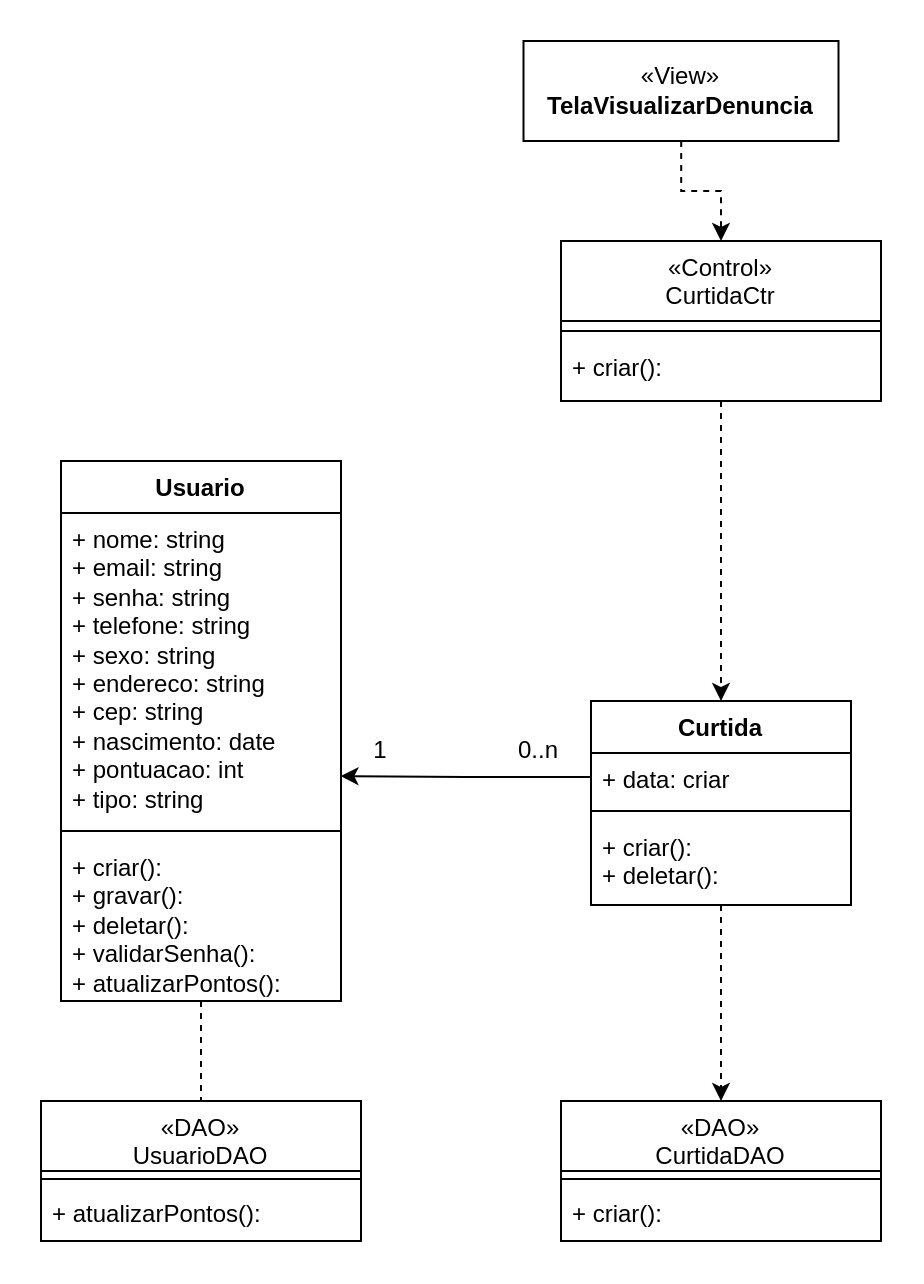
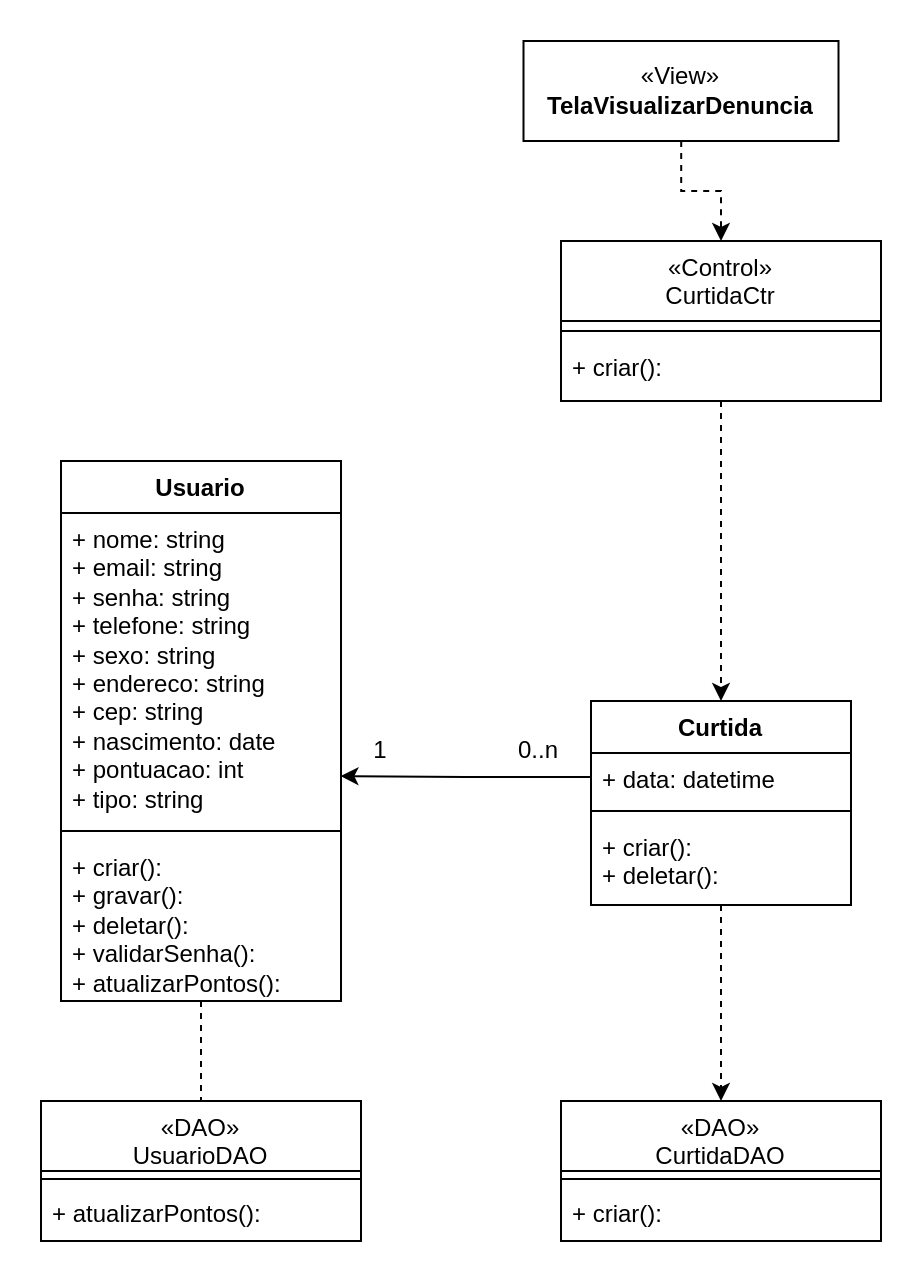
- <mxCell id="15" value="+ data: criar" style="text;strokeColor=none;fillColor=none;align=left;verticalAlign=top;spacingLeft=4;spacingRight=4;overflow=hidden;rotatable=0;points=[[0,0.5],[1,0.5]];portConstraint=eastwest;whiteSpace=wrap;html=1;" vertex="1" parent="14"><mxGeometry y="26" width="130" height="24" as="geometry" /></mxCell>
+ <mxCell id="15" value="+ data: datetime" style="text;strokeColor=none;fillColor=none;align=left;verticalAlign=top;spacingLeft=4;spacingRight=4;overflow=hidden;rotatable=0;points=[[0,0.5],[1,0.5]];portConstraint=eastwest;whiteSpace=wrap;html=1;" vertex="1" parent="14"><mxGeometry y="26" width="130" height="24" as="geometry" /></mxCell>
